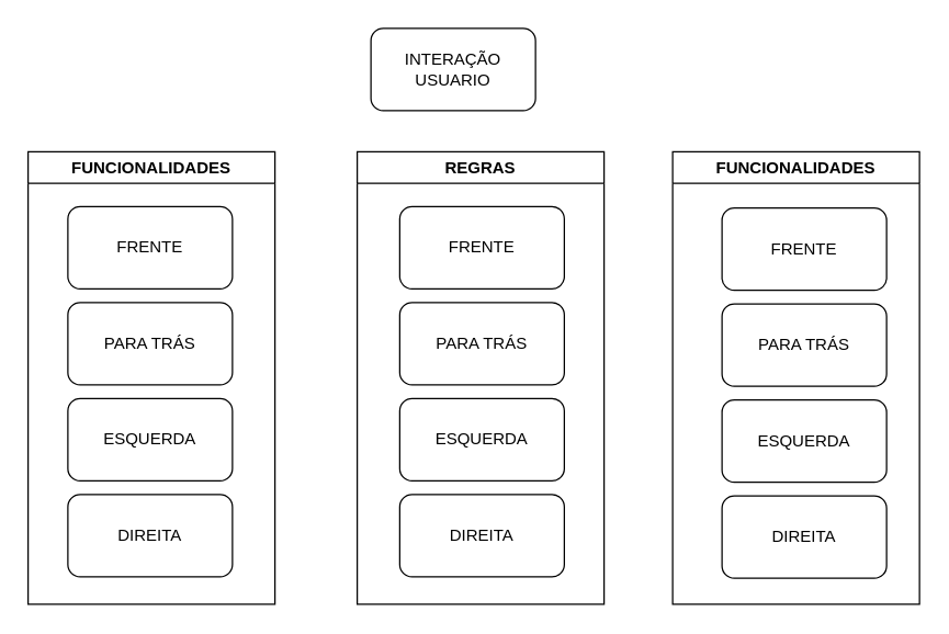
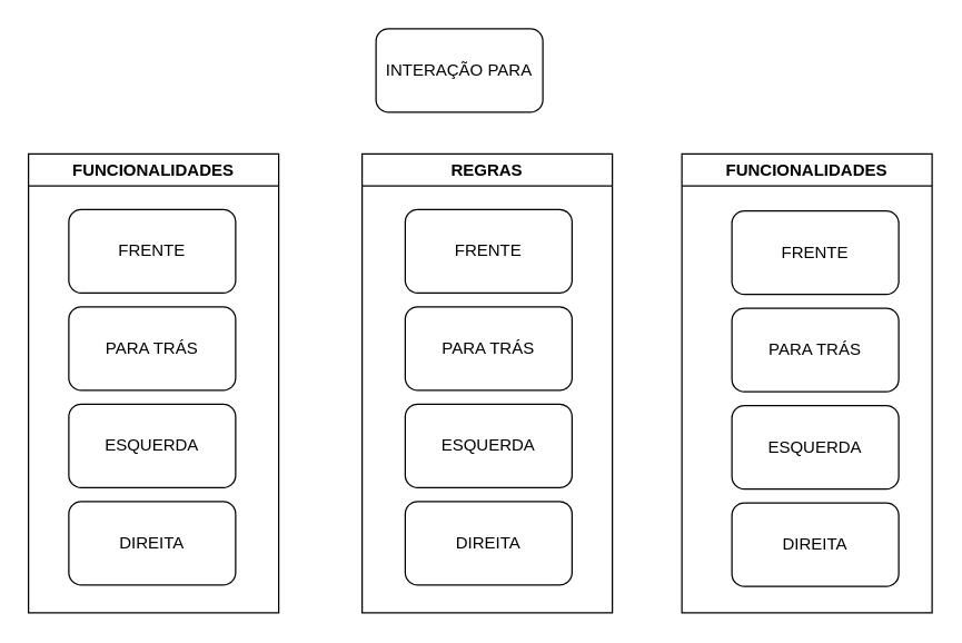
- <mxCell id="2" value="INTERAÇÃO USUARIO" style="rounded=1;whiteSpace=wrap;html=1;" vertex="1" parent="1"><mxGeometry x="270" y="20" width="120" height="60" as="geometry" /></mxCell>
+ <mxCell id="2" value="INTERAÇÃO PARA" style="rounded=1;whiteSpace=wrap;html=1;" vertex="1" parent="1"><mxGeometry x="270" y="20" width="120" height="60" as="geometry" /></mxCell>
